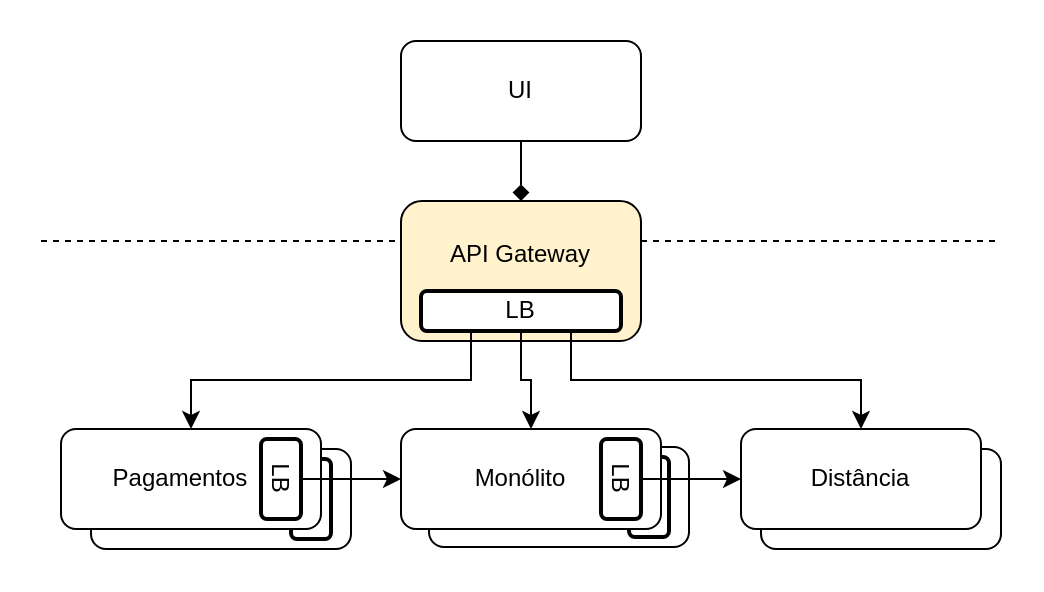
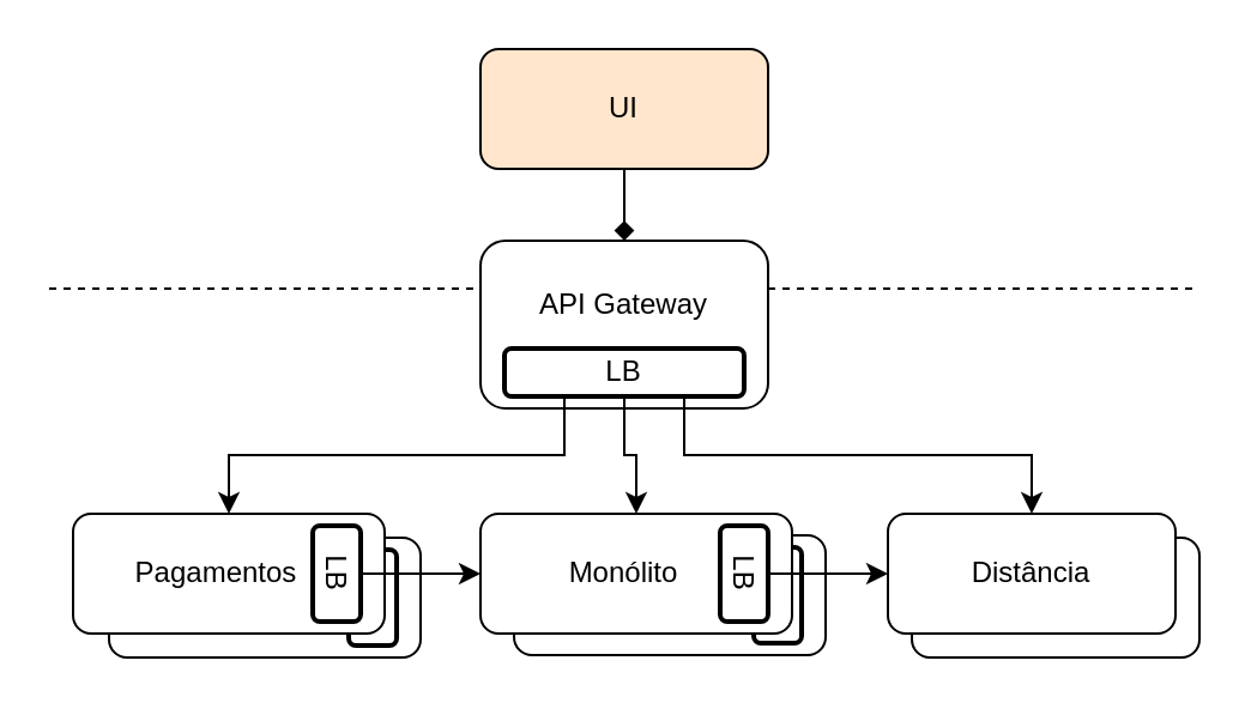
- <mxCell id="10" value="UI" style="rounded=1;whiteSpace=wrap;html=1;" vertex="1" parent="1"><mxGeometry x="200" y="20" width="120" height="50" as="geometry" /></mxCell>
+ <mxCell id="10" value="UI" style="rounded=1;whiteSpace=wrap;html=1;fillColor=#ffe6cc;" vertex="1" parent="1"><mxGeometry x="200" y="20" width="120" height="50" as="geometry" /></mxCell>
- <mxCell id="8" value="API Gateway" style="rounded=1;whiteSpace=wrap;html=1;spacingBottom=16;fillColor=#fff2cc;" vertex="1" parent="1"><mxGeometry x="200" y="100" width="120" height="70" as="geometry" /></mxCell>
+ <mxCell id="8" value="API Gateway" style="rounded=1;whiteSpace=wrap;html=1;spacingBottom=16;" vertex="1" parent="1"><mxGeometry x="200" y="100" width="120" height="70" as="geometry" /></mxCell>
